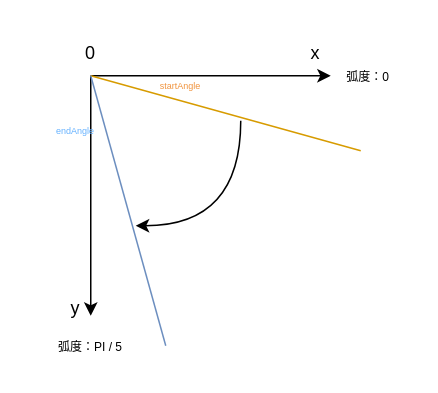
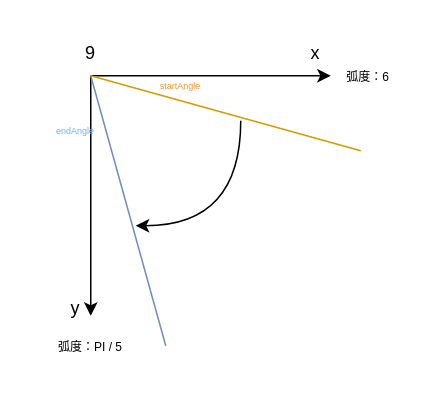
- <mxCell id="4" value="0" style="text;html=1;strokeColor=none;fillColor=none;align=center;verticalAlign=middle;whiteSpace=wrap;rounded=0;" parent="1" vertex="1"><mxGeometry x="30" y="20" width="60" height="30" as="geometry" /></mxCell>
+ <mxCell id="4" value="9" style="text;html=1;strokeColor=none;fillColor=none;align=center;verticalAlign=middle;whiteSpace=wrap;rounded=0;" parent="1" vertex="1"><mxGeometry x="30" y="20" width="60" height="30" as="geometry" /></mxCell>
- <mxCell id="13" value="&lt;font style=&quot;font-size: 8px;&quot;&gt;弧度：0&lt;/font&gt;" style="text;html=1;align=center;verticalAlign=middle;whiteSpace=wrap;rounded=0;glass=0;shadow=0;" vertex="1" parent="1"><mxGeometry x="220" y="40" width="50" height="20" as="geometry" /></mxCell>
+ <mxCell id="13" value="&lt;font style=&quot;font-size: 8px;&quot;&gt;弧度：6&lt;/font&gt;" style="text;html=1;align=center;verticalAlign=middle;whiteSpace=wrap;rounded=0;glass=0;shadow=0;" vertex="1" parent="1"><mxGeometry x="220" y="40" width="50" height="20" as="geometry" /></mxCell>
